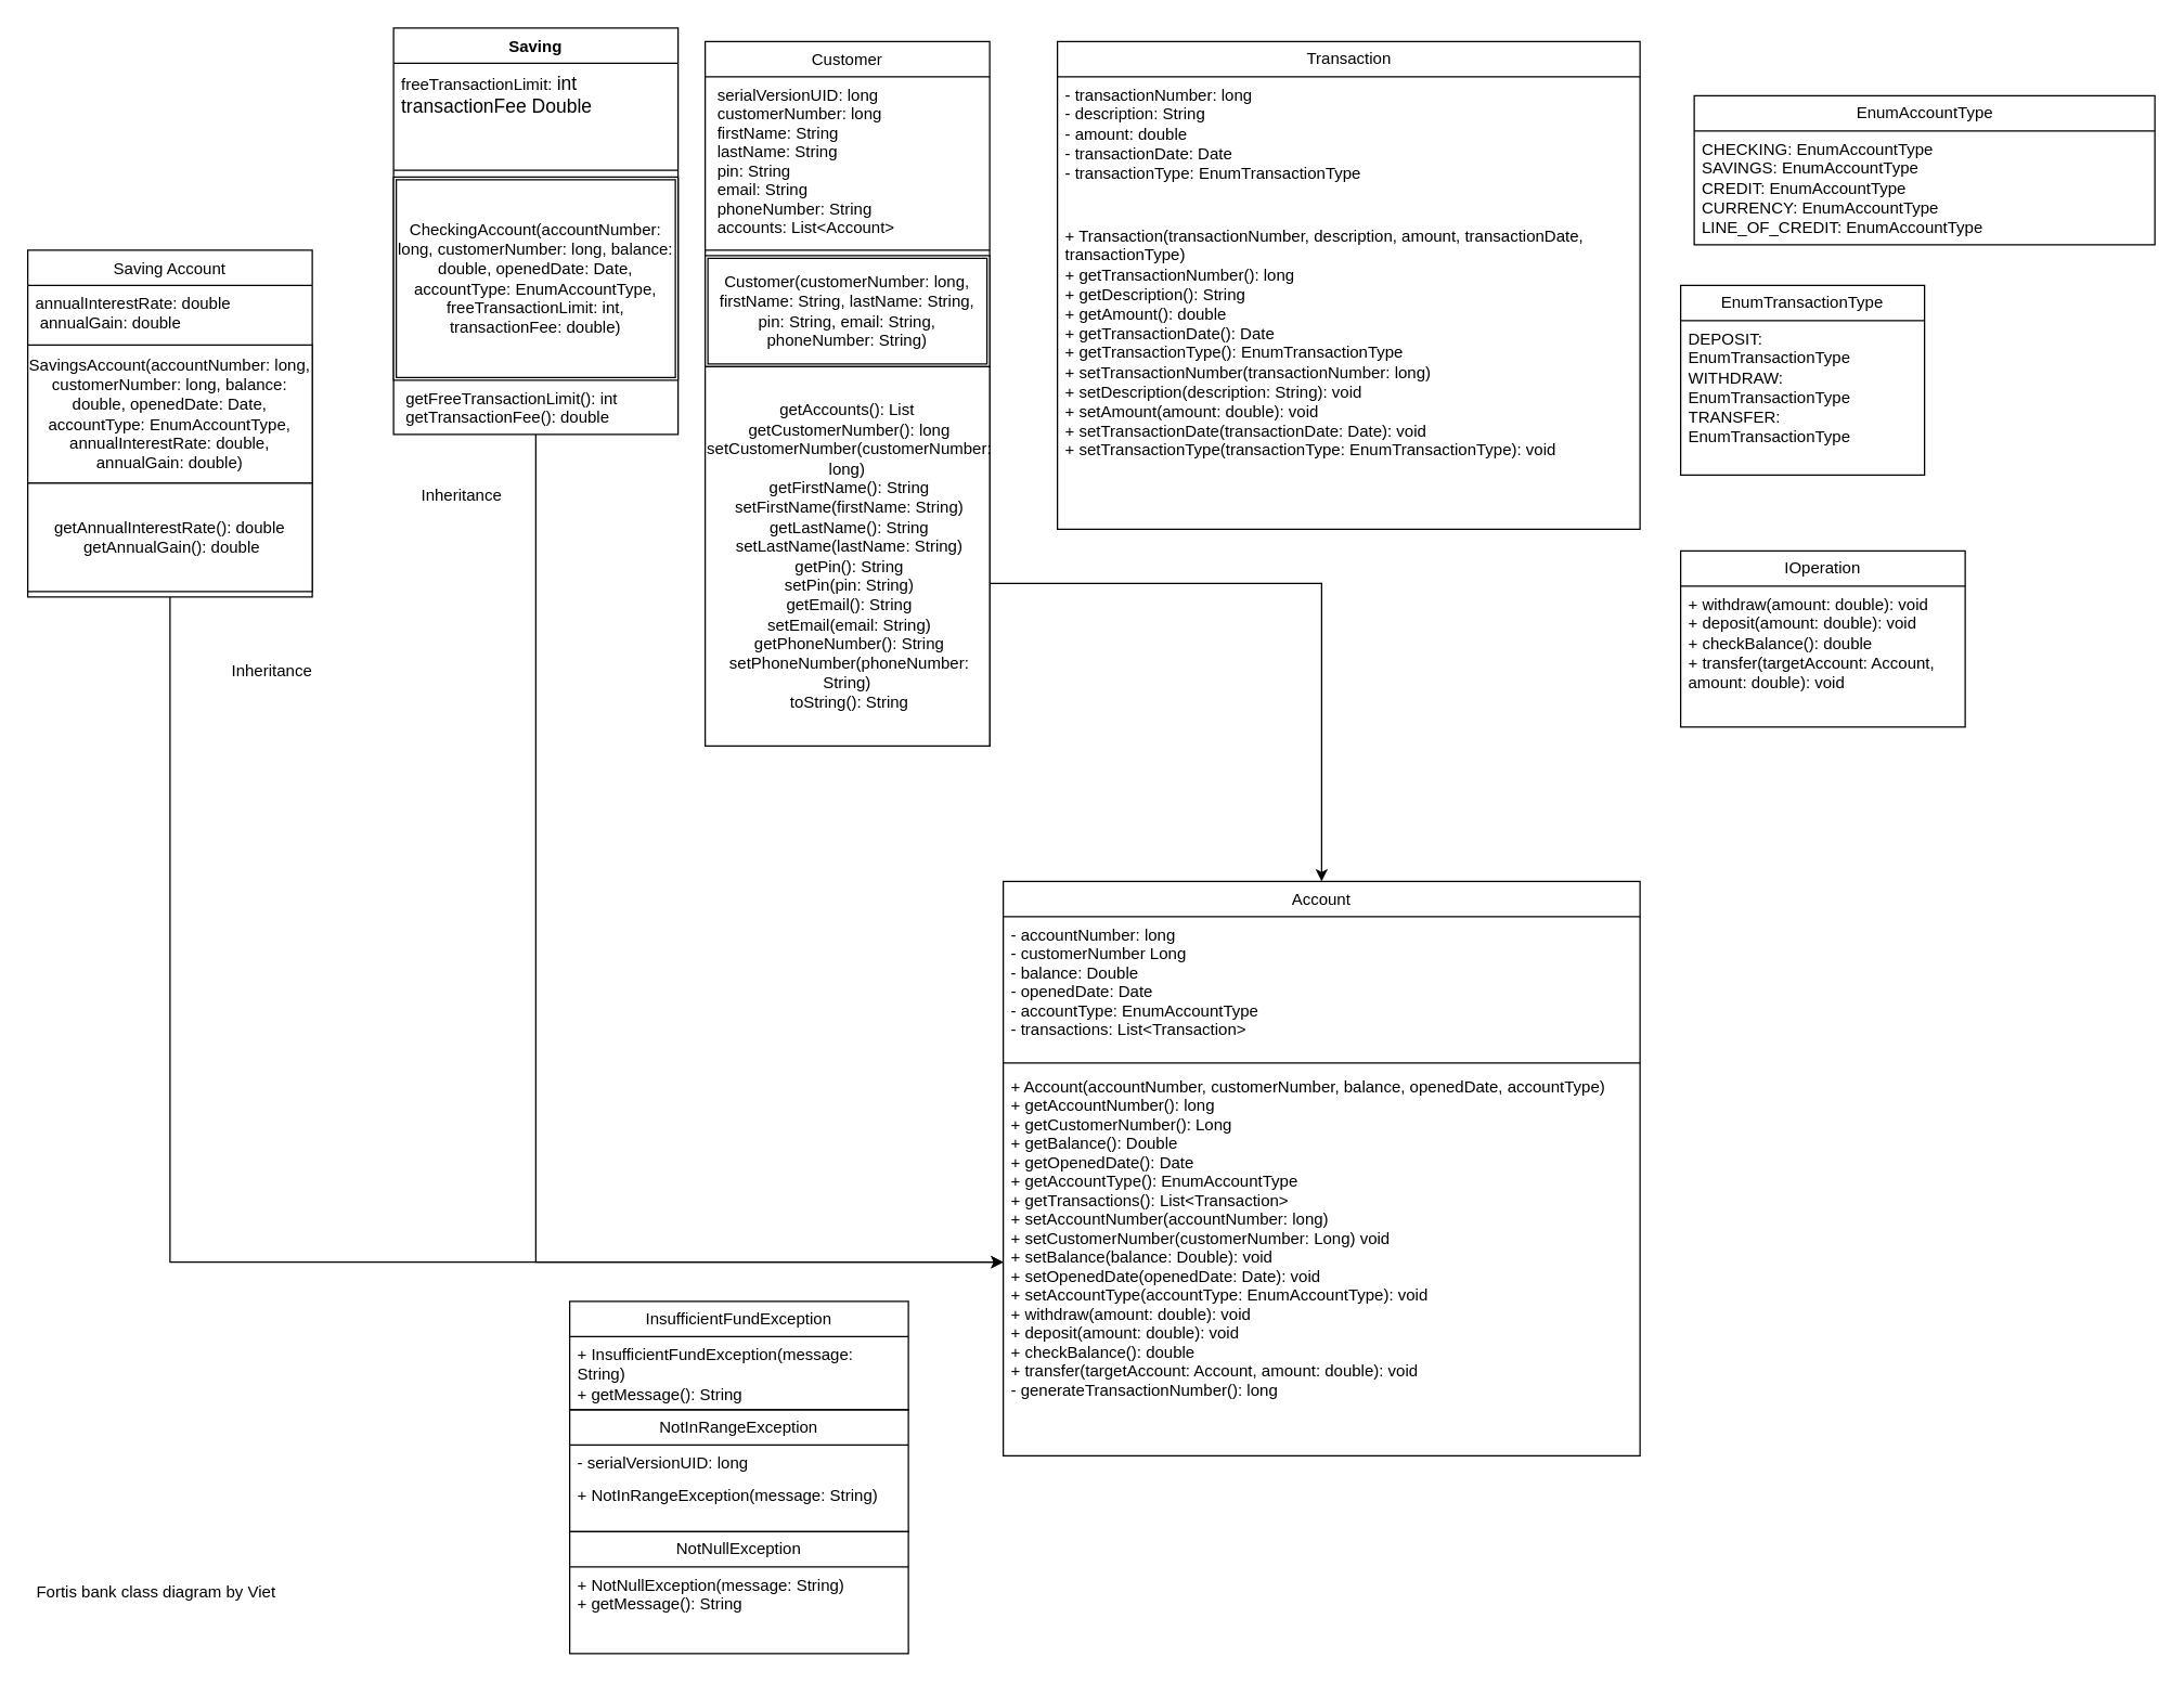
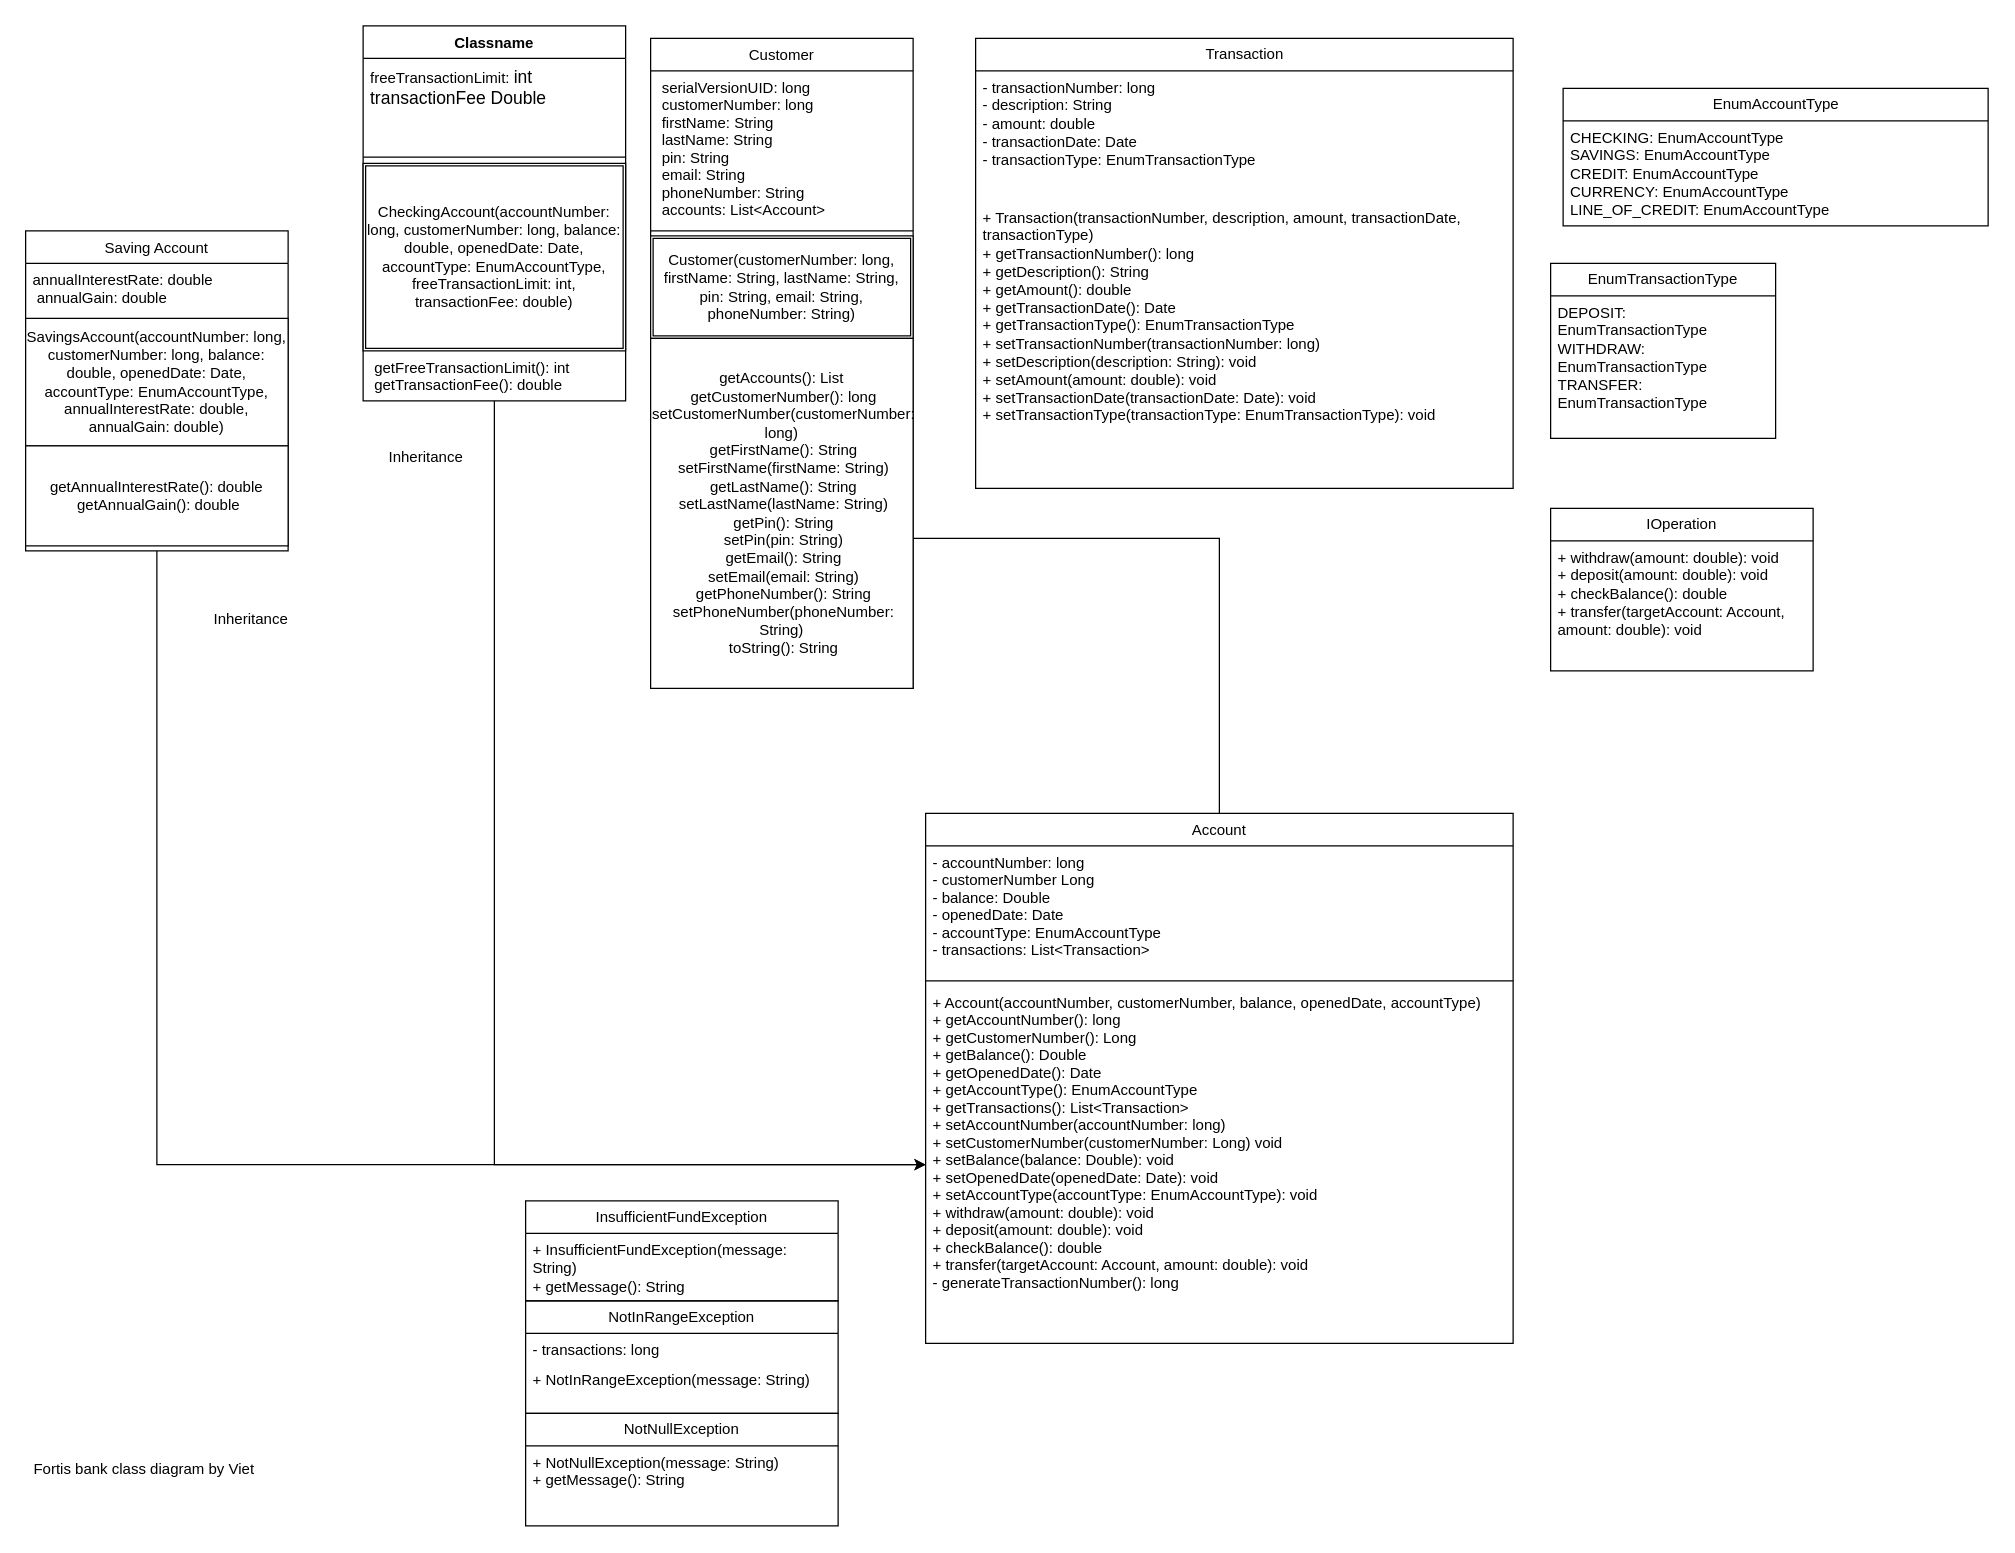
- <mxCell id="38" value="Saving" style="swimlane;fontStyle=1;align=center;verticalAlign=top;childLayout=stackLayout;horizontal=1;startSize=26;horizontalStack=0;resizeParent=1;resizeParentMax=0;resizeLast=0;collapsible=1;marginBottom=0;whiteSpace=wrap;html=1;" vertex="1" parent="1"><mxGeometry x="290" width="210" height="300" as="geometry" y="20" /></mxCell>
+ <mxCell id="38" value="Classname" style="swimlane;fontStyle=1;align=center;verticalAlign=top;childLayout=stackLayout;horizontal=1;startSize=26;horizontalStack=0;resizeParent=1;resizeParentMax=0;resizeLast=0;collapsible=1;marginBottom=0;whiteSpace=wrap;html=1;" vertex="1" parent="1"><mxGeometry x="290" width="210" height="300" as="geometry" y="20" /></mxCell>
- <mxCell id="12" style="edgeStyle=orthogonalEdgeStyle;rounded=0;orthogonalLoop=1;jettySize=auto;html=1;exitX=0.5;exitY=1;exitDx=0;exitDy=0;entryX=0.5;entryY=0;entryDx=0;entryDy=0;" parent="1" source="13" target="2" edge="1"><mxGeometry relative="1" as="geometry"><mxPoint x="760" y="545" as="targetPoint" /><Array as="points"><mxPoint x="630" y="430" /><mxPoint x="835" y="430" /></Array></mxGeometry></mxCell>
+ <mxCell id="12" style="edgeStyle=orthogonalEdgeStyle;rounded=0;orthogonalLoop=1;jettySize=auto;html=1;exitX=0.5;exitY=1;exitDx=0;exitDy=0;entryX=0.5;entryY=0;entryDx=0;entryDy=0;endArrow=none;" parent="1" source="13" target="2" edge="1"><mxGeometry relative="1" as="geometry"><mxPoint x="760" y="545" as="targetPoint" /><Array as="points"><mxPoint x="630" y="430" /><mxPoint x="835" y="430" /></Array></mxGeometry></mxCell>
- <mxCell id="31" value="- serialVersionUID: long " style="text;strokeColor=none;fillColor=none;align=left;verticalAlign=top;spacingLeft=4;spacingRight=4;overflow=hidden;rotatable=0;points=[[0,0.5],[1,0.5]];portConstraint=eastwest;whiteSpace=wrap;html=1;" vertex="1" parent="30"><mxGeometry y="26" width="250" height="24" as="geometry" /></mxCell>
+ <mxCell id="31" value="- transactions: long " style="text;strokeColor=none;fillColor=none;align=left;verticalAlign=top;spacingLeft=4;spacingRight=4;overflow=hidden;rotatable=0;points=[[0,0.5],[1,0.5]];portConstraint=eastwest;whiteSpace=wrap;html=1;" vertex="1" parent="30"><mxGeometry y="26" width="250" height="24" as="geometry" /></mxCell>
